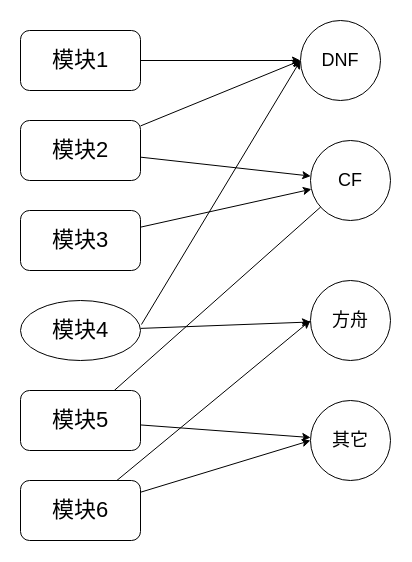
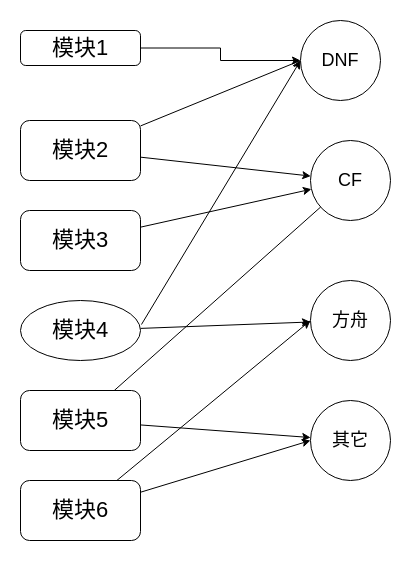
- <mxCell id="3" value="&lt;font style=&quot;font-size: 22px;&quot;&gt;模块1&lt;/font&gt;" style="rounded=1;whiteSpace=wrap;html=1;" vertex="1" parent="1"><mxGeometry x="20" y="30" width="120" height="60" as="geometry" /></mxCell>
+ <mxCell id="3" value="&lt;font style=&quot;font-size: 22px;&quot;&gt;模块1&lt;/font&gt;" style="rounded=1;whiteSpace=wrap;html=1;" vertex="1" parent="1"><mxGeometry x="20" y="30" width="120" height="35" as="geometry" /></mxCell>
- <mxCell id="8" style="rounded=0;orthogonalLoop=1;jettySize=auto;html=1;entryX=0;entryY=0.5;entryDx=0;entryDy=0;" edge="1" parent="1" source="10" target="4"><mxGeometry relative="1" as="geometry" /></mxCell>
+ <mxCell id="8" style="rounded=0;orthogonalLoop=1;jettySize=auto;html=1;entryX=0;entryY=0.5;entryDx=0;entryDy=0;endArrow=open;" edge="1" parent="1" source="10" target="4"><mxGeometry relative="1" as="geometry" /></mxCell>
